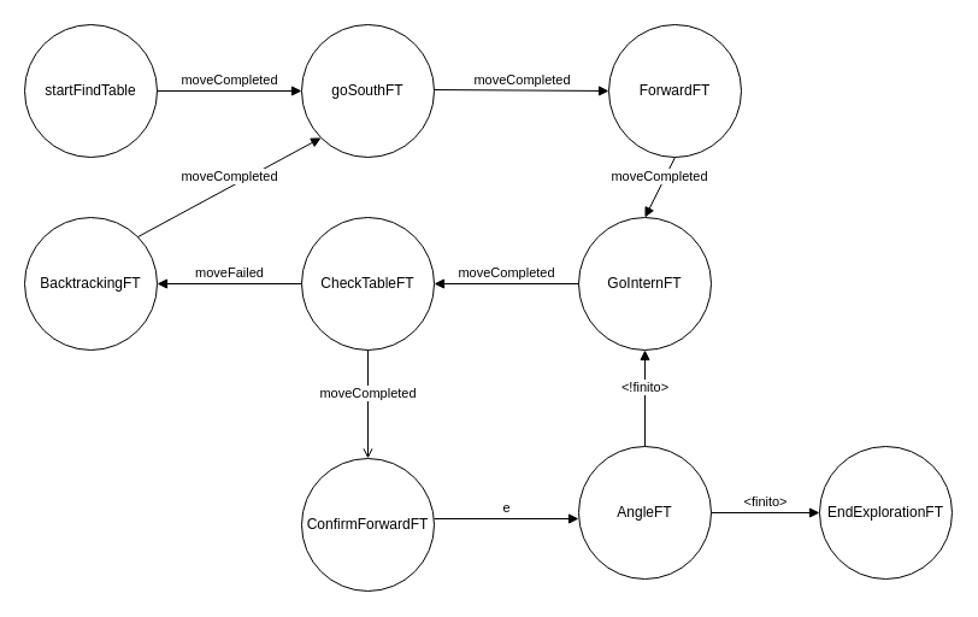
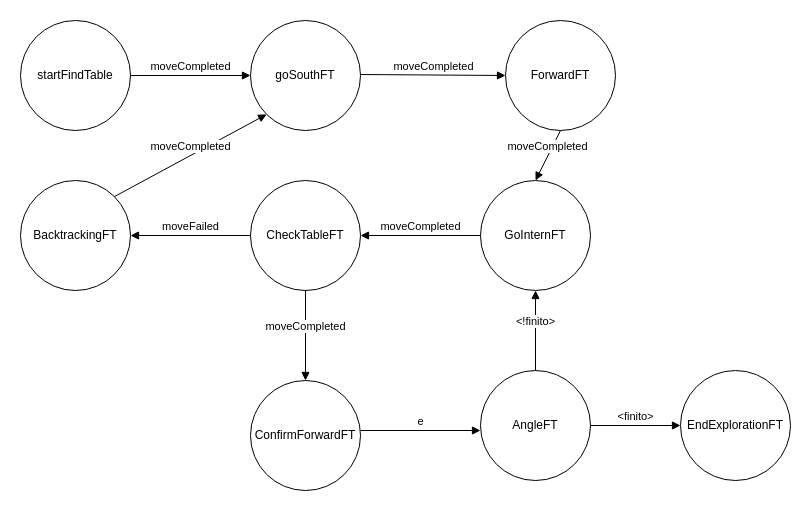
- <mxCell id="14" value="moveCompleted" style="html=1;verticalAlign=bottom;endArrow=open;exitX=0.5;exitY=1;exitDx=0;exitDy=0;" edge="1" parent="1" source="12" target="6"><mxGeometry width="80" relative="1" as="geometry"><mxPoint x="540" y="430" as="sourcePoint" /><mxPoint x="620" y="430" as="targetPoint" /></mxGeometry></mxCell>
+ <mxCell id="14" value="moveCompleted" style="html=1;verticalAlign=bottom;endArrow=block;exitX=0.5;exitY=1;exitDx=0;exitDy=0;" edge="1" parent="1" source="12" target="6"><mxGeometry width="80" relative="1" as="geometry"><mxPoint x="540" y="430" as="sourcePoint" /><mxPoint x="620" y="430" as="targetPoint" /></mxGeometry></mxCell>
